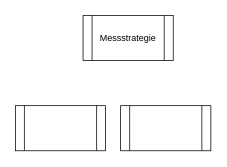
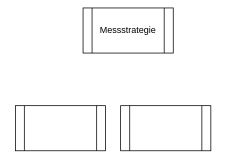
- <mxCell id="2" value="Messstrategie" style="shape=process;whiteSpace=wrap;html=1;backgroundOutline=1;" parent="1" vertex="1"><mxGeometry x="110" y="20" width="120" height="60" as="geometry" /></mxCell>
+ <mxCell id="2" value="Messstrategie" style="shape=process;whiteSpace=wrap;html=1;backgroundOutline=1;" parent="1" vertex="1"><mxGeometry x="110" y="10" width="120" height="60" as="geometry" /></mxCell>
